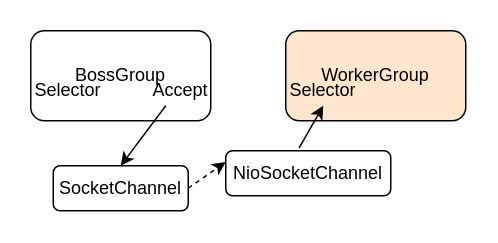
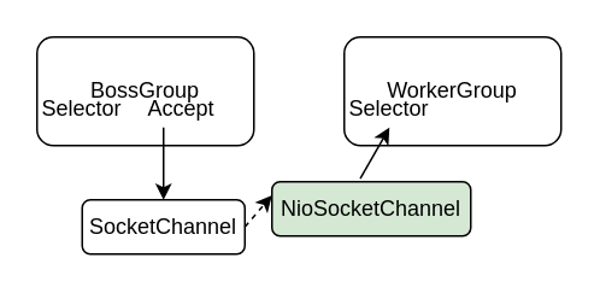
- <mxCell id="3" value="WorkerGroup" style="rounded=1;whiteSpace=wrap;html=1;fillColor=#ffe6cc;" vertex="1" parent="1"><mxGeometry x="190" y="20" width="120" height="60" as="geometry" /></mxCell>
+ <mxCell id="3" value="WorkerGroup" style="rounded=1;whiteSpace=wrap;html=1;" vertex="1" parent="1"><mxGeometry x="190" y="20" width="120" height="60" as="geometry" /></mxCell>
- <mxCell id="5" value="Accept" style="text;html=1;strokeColor=none;fillColor=none;align=center;verticalAlign=middle;whiteSpace=wrap;rounded=0;" vertex="1" parent="1"><mxGeometry x="100" y="50" width="40" height="20" as="geometry" /></mxCell>
+ <mxCell id="5" value="Accept" style="text;html=1;strokeColor=none;fillColor=none;align=center;verticalAlign=middle;whiteSpace=wrap;rounded=0;" vertex="1" parent="1"><mxGeometry x="80" y="50" width="40" height="20" as="geometry" /></mxCell>
- <mxCell id="8" value="NioSocketChannel" style="rounded=1;whiteSpace=wrap;html=1;" vertex="1" parent="1"><mxGeometry x="150" y="100" width="110" height="30" as="geometry" /></mxCell>
+ <mxCell id="8" value="NioSocketChannel" style="rounded=1;whiteSpace=wrap;html=1;fillColor=#d5e8d4;" vertex="1" parent="1"><mxGeometry x="150" y="100" width="110" height="30" as="geometry" /></mxCell>
- <mxCell id="7" value="SocketChannel" style="rounded=1;whiteSpace=wrap;html=1;" vertex="1" parent="1"><mxGeometry x="35" y="110" width="90" height="30" as="geometry" /></mxCell>
+ <mxCell id="7" value="SocketChannel" style="rounded=1;whiteSpace=wrap;html=1;" vertex="1" parent="1"><mxGeometry x="45" y="110" width="90" height="30" as="geometry" /></mxCell>
